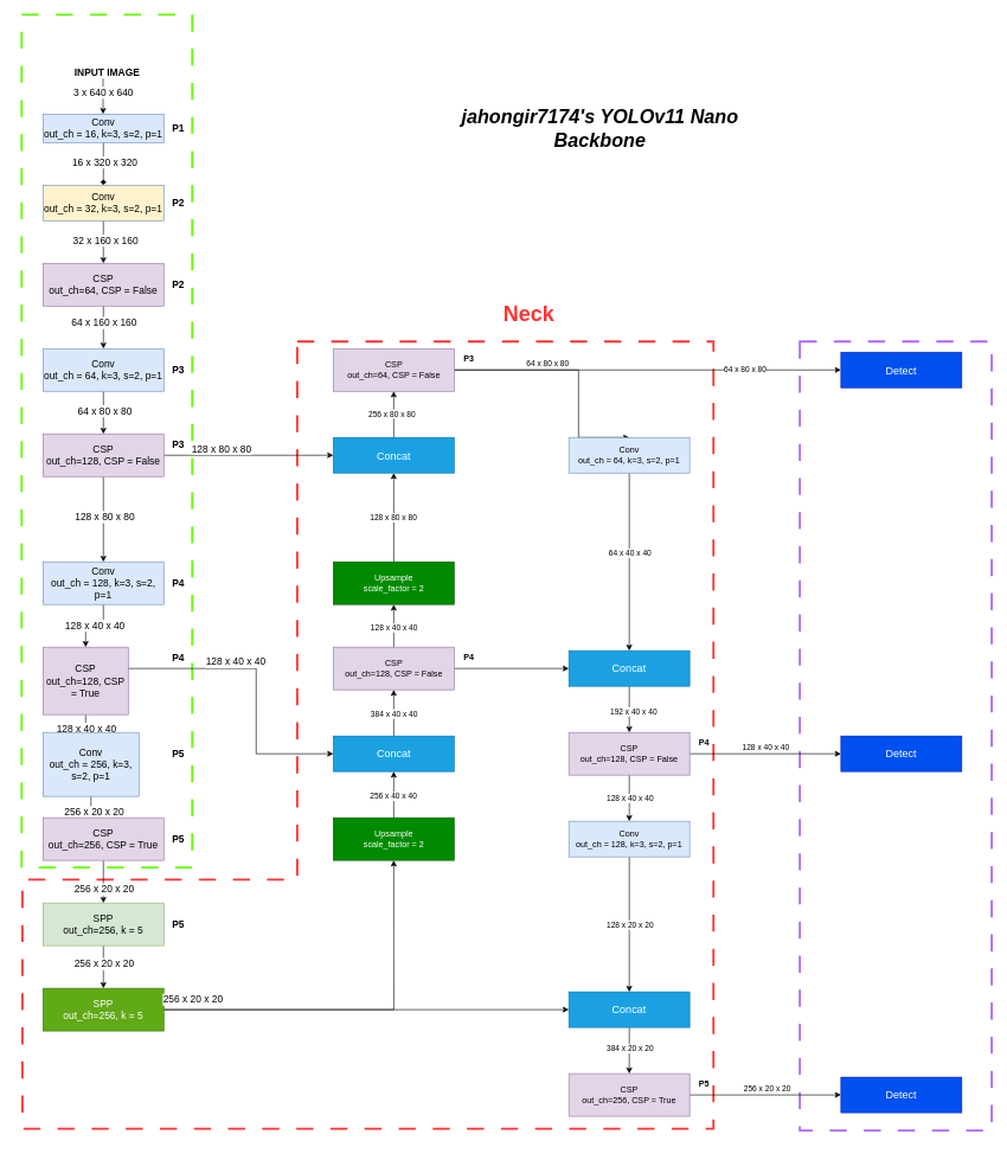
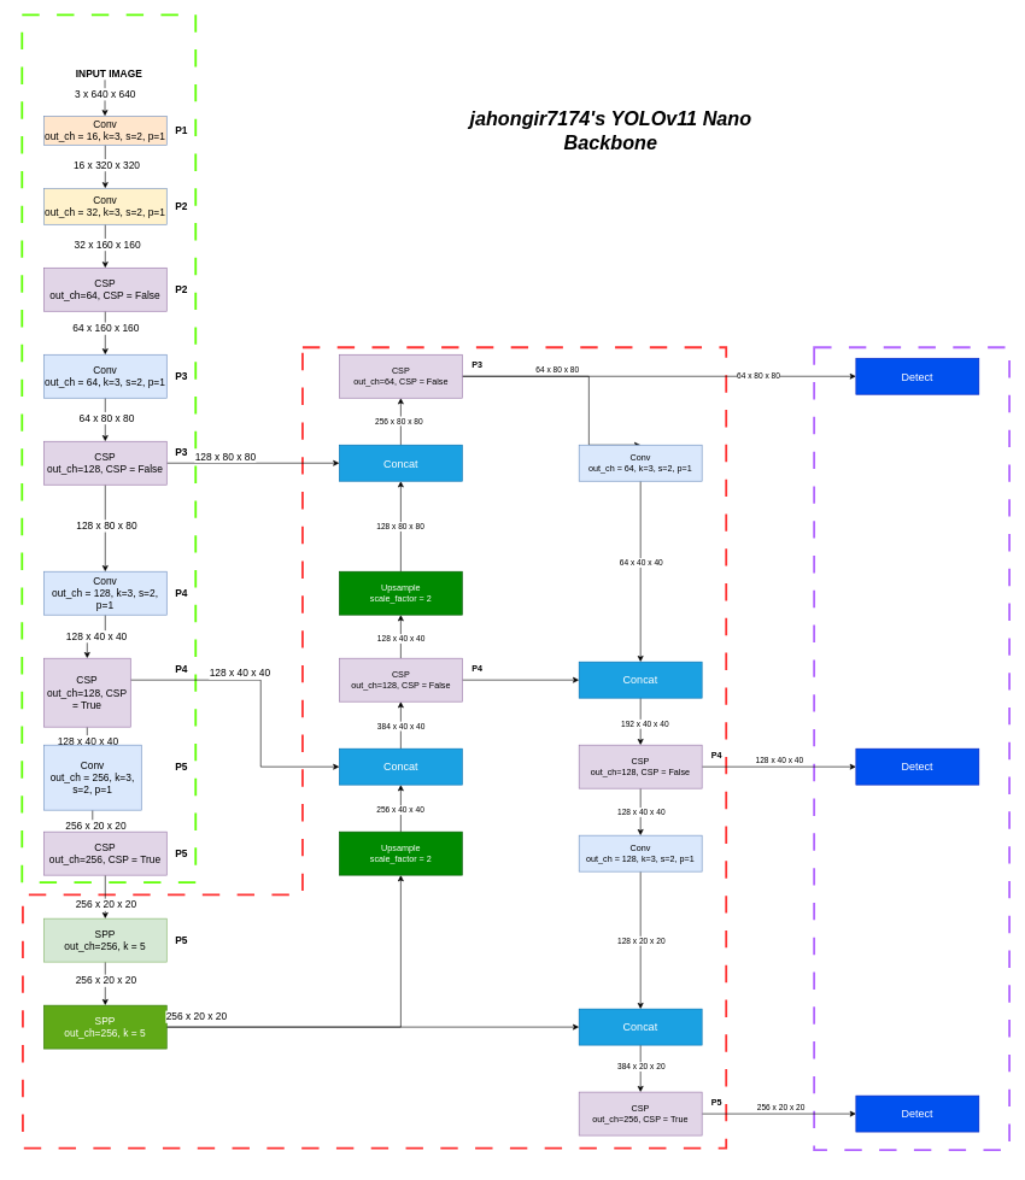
- <mxCell id="7" value="Conv&lt;div&gt;out_ch = 16, k=3, s=2, p=1&lt;/div&gt;" style="rounded=0;whiteSpace=wrap;html=1;fillColor=#dae8fc;strokeColor=#6c8ebf;fontSize=14;" parent="1" vertex="1"><mxGeometry x="60" y="160" width="170" height="40" as="geometry" /></mxCell>
+ <mxCell id="7" value="Conv&lt;div&gt;out_ch = 16, k=3, s=2, p=1&lt;/div&gt;" style="rounded=0;whiteSpace=wrap;html=1;fillColor=#ffe6cc;strokeColor=#6c8ebf;fontSize=14;" parent="1" vertex="1"><mxGeometry x="60" y="160" width="170" height="40" as="geometry" /></mxCell>
- <mxCell id="5" style="edgeStyle=orthogonalEdgeStyle;rounded=0;orthogonalLoop=1;jettySize=auto;html=1;fontSize=14;endArrow=diamond;" parent="1" source="7" target="13" edge="1"><mxGeometry relative="1" as="geometry" /></mxCell>
+ <mxCell id="5" style="edgeStyle=orthogonalEdgeStyle;rounded=0;orthogonalLoop=1;jettySize=auto;html=1;fontSize=14;" parent="1" source="7" target="13" edge="1"><mxGeometry relative="1" as="geometry" /></mxCell>
- <mxCell id="106" value="&lt;font&gt;Neck&lt;/font&gt;" style="text;html=1;align=center;verticalAlign=middle;whiteSpace=wrap;rounded=0;fontStyle=1;fontSize=30;labelBorderColor=none;fontColor=light-dark(#ff3333, #EDEDED);" vertex="1" parent="1"><mxGeometry x="678.57" y="420" width="130" height="40" as="geometry" /></mxCell>
